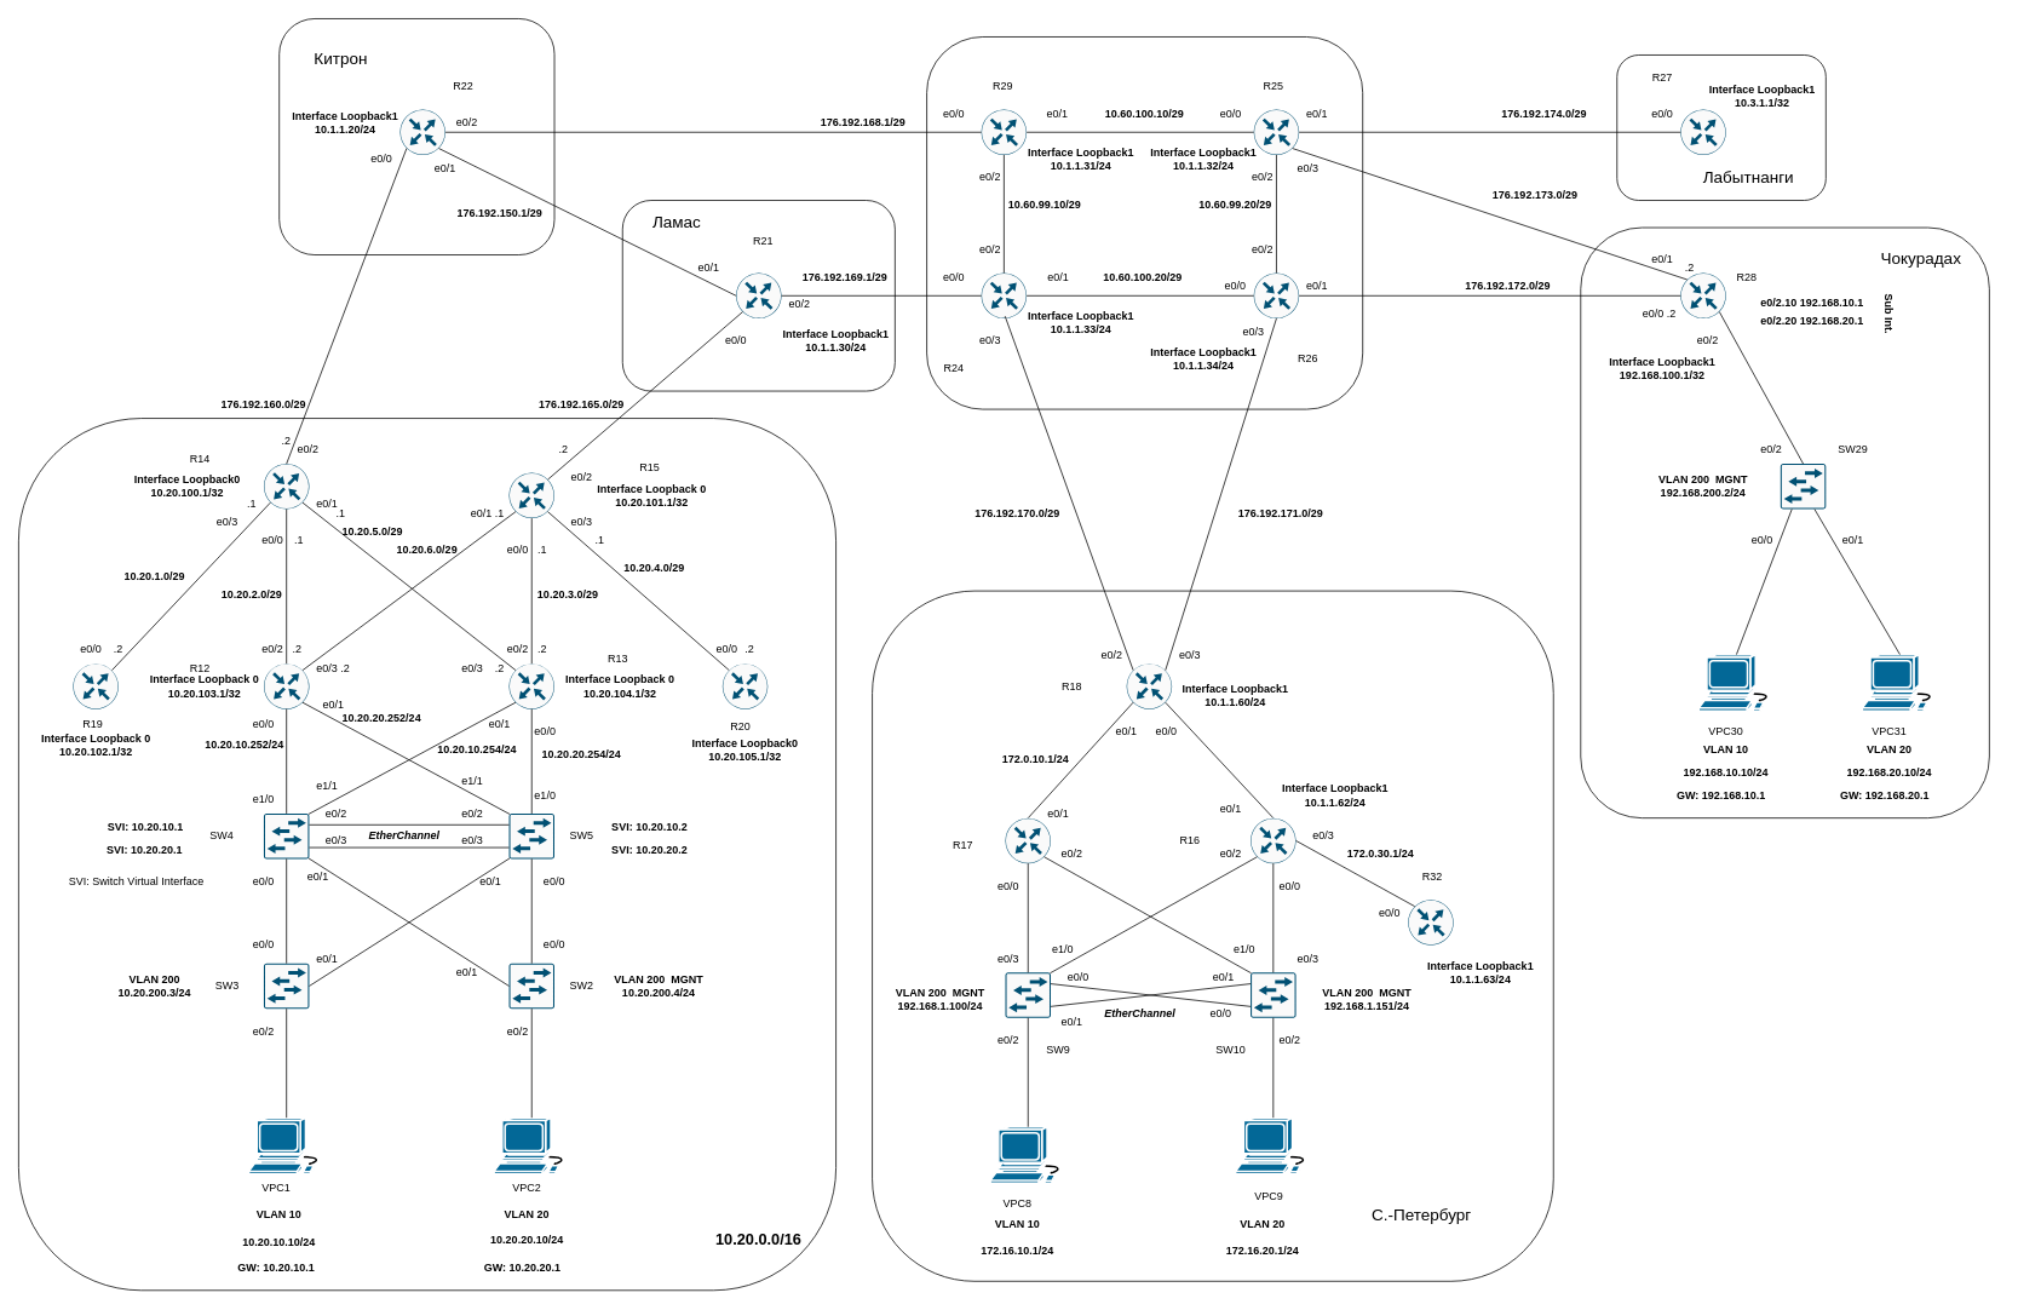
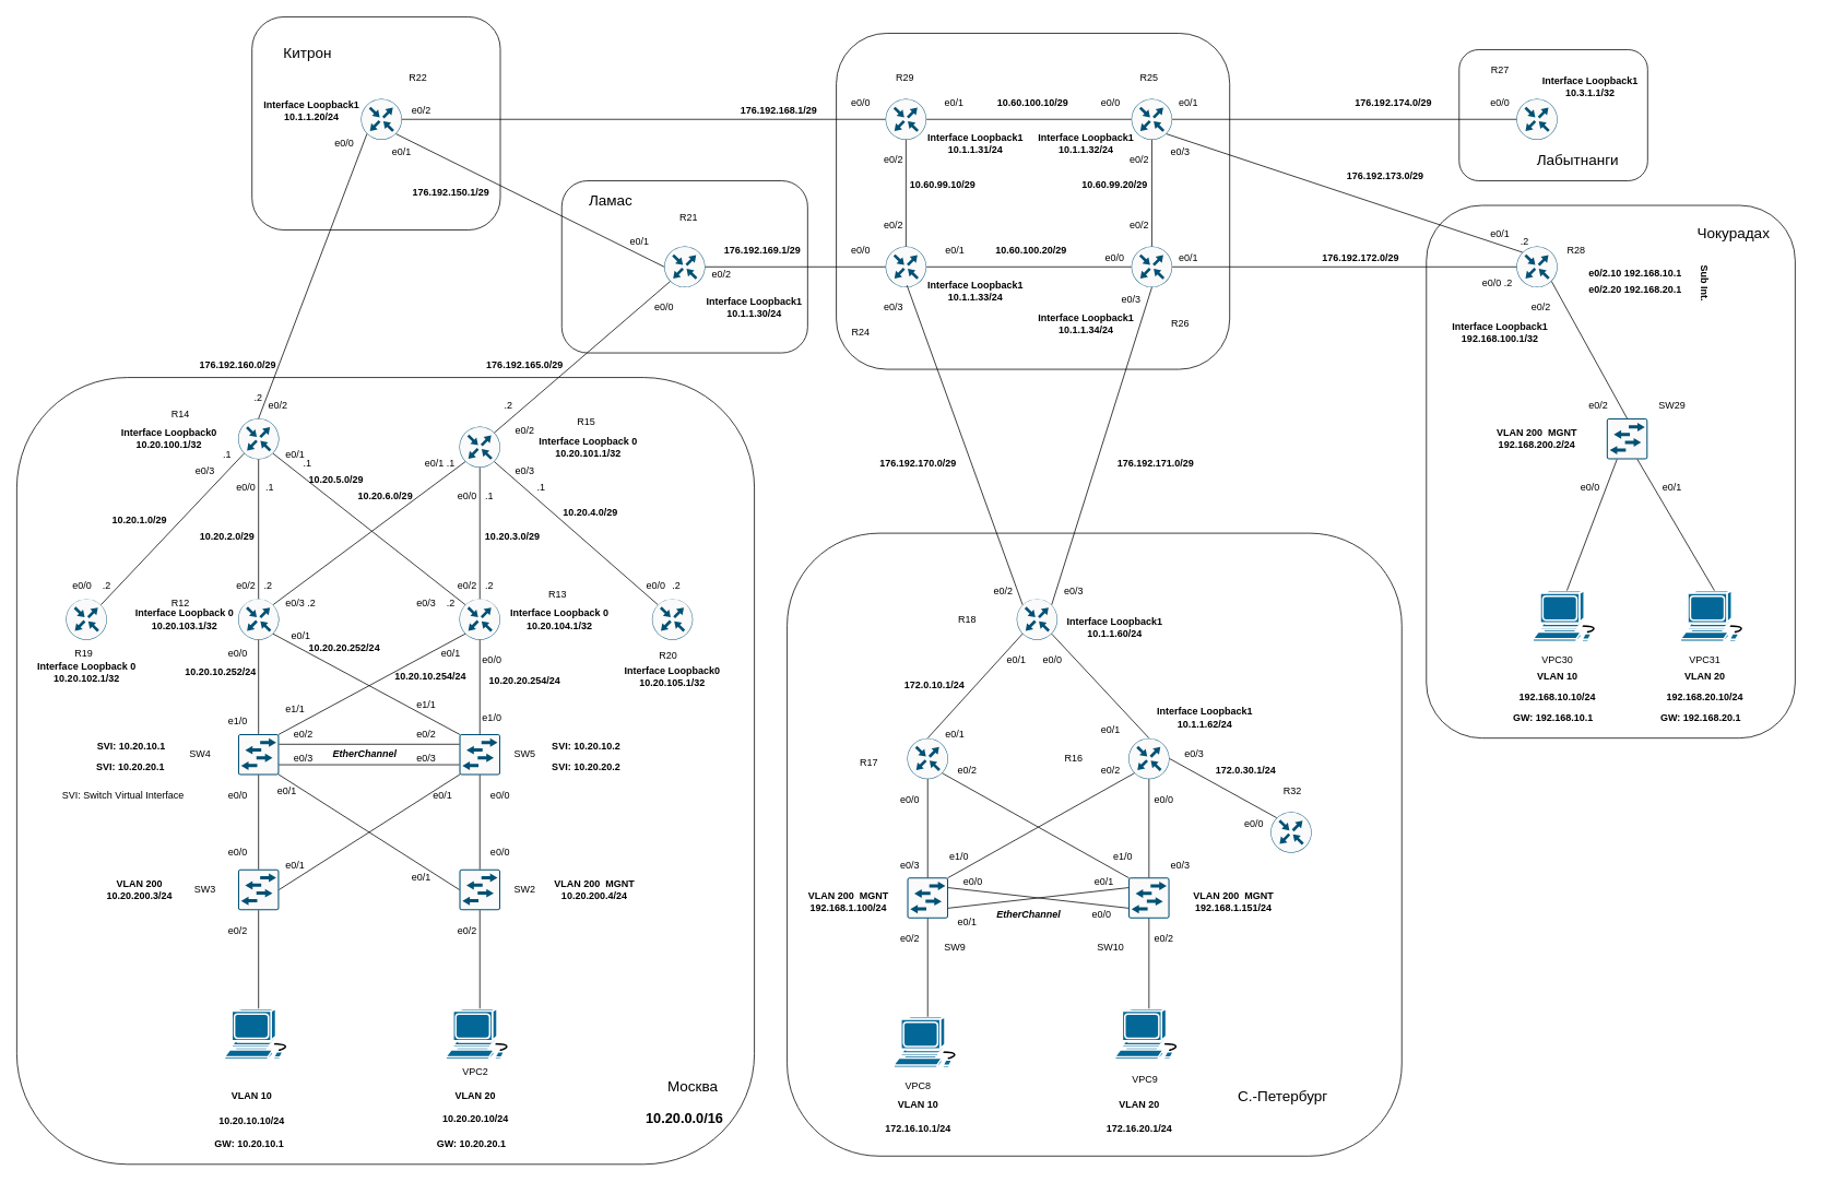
- <mxCell id="267" value="Interface Loopback1&lt;div&gt;10.1.1.63/24&lt;/div&gt;" style="text;html=1;align=center;verticalAlign=middle;whiteSpace=wrap;rounded=0;fontStyle=1" parent="1" vertex="1"><mxGeometry x="1570" y="1055" width="120" height="30" as="geometry" /></mxCell>
- <mxCell id="96" value="VPC1" style="text;html=1;align=center;verticalAlign=middle;whiteSpace=wrap;rounded=0;" parent="1" vertex="1"><mxGeometry x="273.5" y="1292" width="60" height="30" as="geometry" /></mxCell>
+ <mxCell id="203" value="&lt;font style=&quot;font-size: 18px;&quot;&gt;Москва&lt;/font&gt;" style="text;html=1;align=center;verticalAlign=middle;whiteSpace=wrap;rounded=0;" parent="1" vertex="1"><mxGeometry x="815" y="1310" width="60" height="30" as="geometry" /></mxCell>
